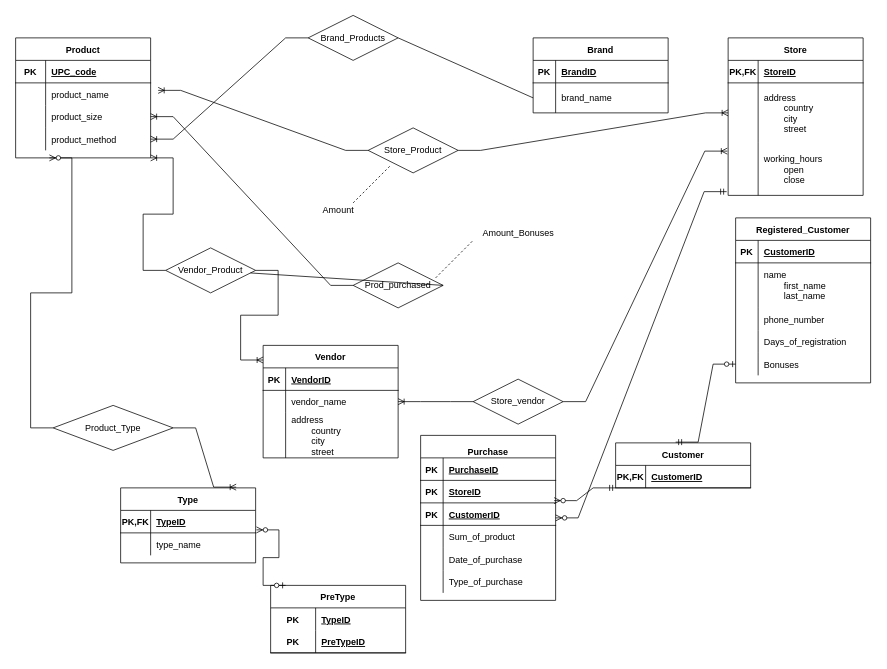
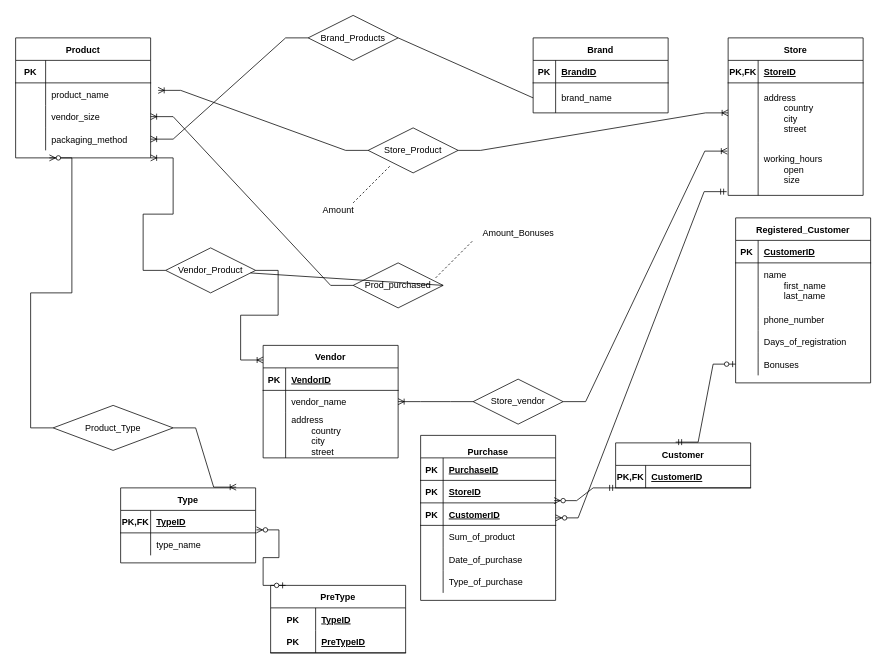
- <mxCell id="78" value="UPC_code" style="shape=partialRectangle;connectable=0;fillColor=none;top=0;left=0;bottom=0;right=0;align=left;spacingLeft=6;fontStyle=5;overflow=hidden;" vertex="1" parent="76"><mxGeometry x="40" width="140" height="30" as="geometry"><mxRectangle width="140" height="30" as="alternateBounds" /></mxGeometry></mxCell>
- <mxCell id="84" value="product_size" style="shape=partialRectangle;connectable=0;fillColor=none;top=0;left=0;bottom=0;right=0;align=left;spacingLeft=6;overflow=hidden;" vertex="1" parent="82"><mxGeometry x="40" width="140" height="30" as="geometry"><mxRectangle width="140" height="30" as="alternateBounds" /></mxGeometry></mxCell>
+ <mxCell id="84" value="vendor_size" style="shape=partialRectangle;connectable=0;fillColor=none;top=0;left=0;bottom=0;right=0;align=left;spacingLeft=6;overflow=hidden;" vertex="1" parent="82"><mxGeometry x="40" width="140" height="30" as="geometry"><mxRectangle width="140" height="30" as="alternateBounds" /></mxGeometry></mxCell>
- <mxCell id="87" value="product_method" style="shape=partialRectangle;connectable=0;fillColor=none;top=0;left=0;bottom=0;right=0;align=left;spacingLeft=6;overflow=hidden;" vertex="1" parent="85"><mxGeometry x="40" width="140" height="30" as="geometry"><mxRectangle width="140" height="30" as="alternateBounds" /></mxGeometry></mxCell>
+ <mxCell id="87" value="packaging_method" style="shape=partialRectangle;connectable=0;fillColor=none;top=0;left=0;bottom=0;right=0;align=left;spacingLeft=6;overflow=hidden;" vertex="1" parent="85"><mxGeometry x="40" width="140" height="30" as="geometry"><mxRectangle width="140" height="30" as="alternateBounds" /></mxGeometry></mxCell>
- <mxCell id="11" value="working_hours&#10;        open&#10;        close" style="shape=partialRectangle;connectable=0;fillColor=none;top=0;left=0;bottom=0;right=0;align=left;spacingLeft=6;overflow=hidden;" vertex="1" parent="9"><mxGeometry x="40" width="140" height="70" as="geometry"><mxRectangle width="140" height="70" as="alternateBounds" /></mxGeometry></mxCell>
+ <mxCell id="11" value="working_hours&#10;        open&#10;        size" style="shape=partialRectangle;connectable=0;fillColor=none;top=0;left=0;bottom=0;right=0;align=left;spacingLeft=6;overflow=hidden;" vertex="1" parent="9"><mxGeometry x="40" width="140" height="70" as="geometry"><mxRectangle width="140" height="70" as="alternateBounds" /></mxGeometry></mxCell>
